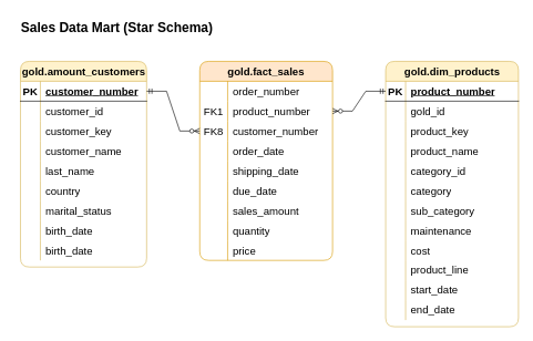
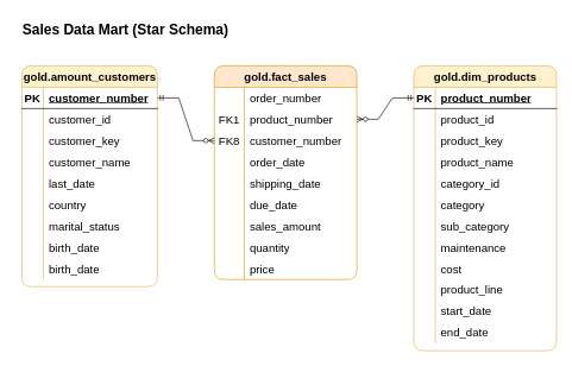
- <mxCell id="36" value="&lt;font style=&quot;font-size: 16px;&quot;&gt;gold_id&lt;/font&gt;" style="shape=partialRectangle;connectable=0;fillColor=none;top=0;left=0;bottom=0;right=0;align=left;spacingLeft=6;overflow=hidden;whiteSpace=wrap;html=1;" vertex="1" parent="34"><mxGeometry x="30" width="170" height="30" as="geometry"><mxRectangle width="170" height="30" as="alternateBounds" /></mxGeometry></mxCell>
+ <mxCell id="36" value="&lt;font style=&quot;font-size: 16px;&quot;&gt;product_id&lt;/font&gt;" style="shape=partialRectangle;connectable=0;fillColor=none;top=0;left=0;bottom=0;right=0;align=left;spacingLeft=6;overflow=hidden;whiteSpace=wrap;html=1;" vertex="1" parent="34"><mxGeometry x="30" width="170" height="30" as="geometry"><mxRectangle width="170" height="30" as="alternateBounds" /></mxGeometry></mxCell>
- <mxCell id="17" value="&lt;span style=&quot;font-size: 16px;&quot;&gt;last_name&lt;/span&gt;" style="shape=partialRectangle;connectable=0;fillColor=none;top=0;left=0;bottom=0;right=0;align=left;spacingLeft=6;overflow=hidden;whiteSpace=wrap;html=1;" vertex="1" parent="15"><mxGeometry x="30" width="160" height="30" as="geometry"><mxRectangle width="160" height="30" as="alternateBounds" /></mxGeometry></mxCell>
+ <mxCell id="17" value="&lt;span style=&quot;font-size: 16px;&quot;&gt;last_date&lt;/span&gt;" style="shape=partialRectangle;connectable=0;fillColor=none;top=0;left=0;bottom=0;right=0;align=left;spacingLeft=6;overflow=hidden;whiteSpace=wrap;html=1;" vertex="1" parent="15"><mxGeometry x="30" width="160" height="30" as="geometry"><mxRectangle width="160" height="30" as="alternateBounds" /></mxGeometry></mxCell>
